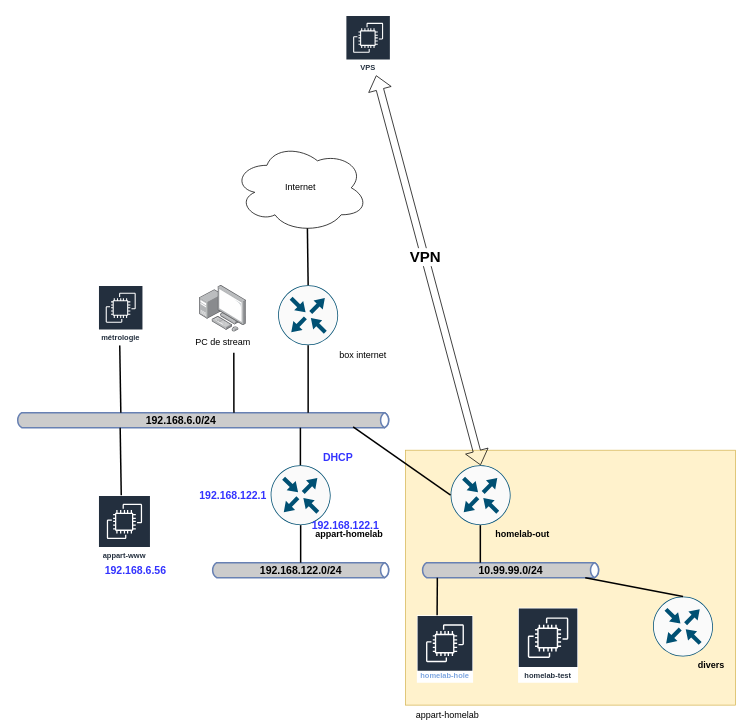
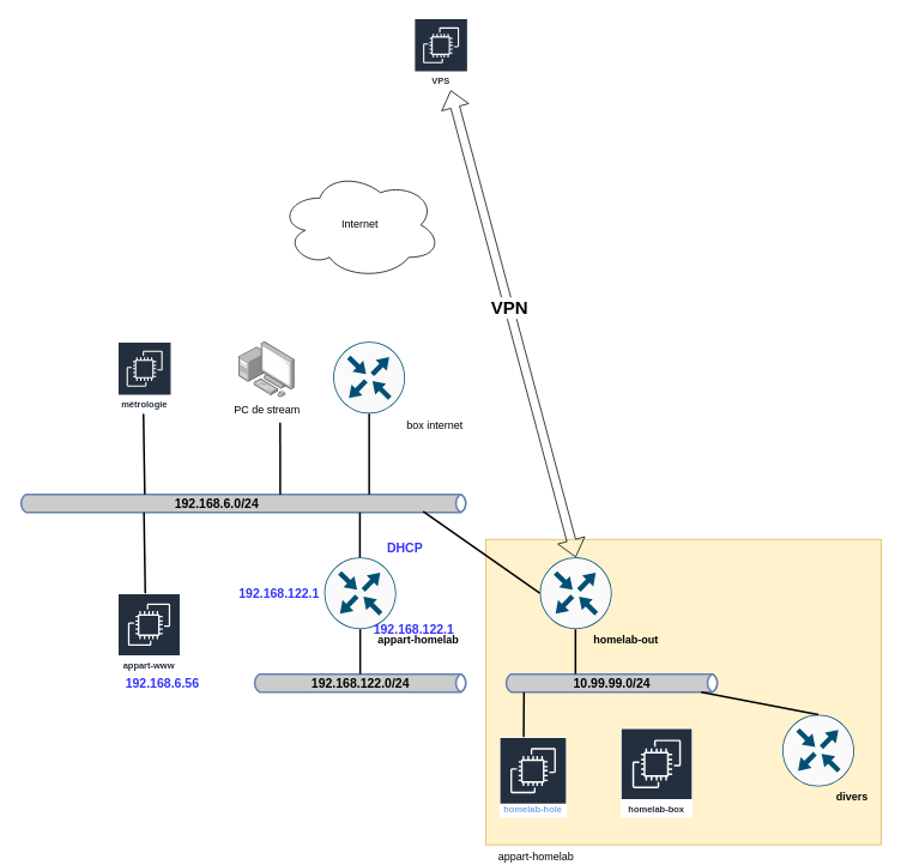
- <mxCell id="19" value="" style="endArrow=none;html=1;entryX=0.55;entryY=0.95;entryDx=0;entryDy=0;entryPerimeter=0;strokeWidth=2;exitX=0.5;exitY=0;exitDx=0;exitDy=0;exitPerimeter=0;" parent="1" source="18" target="16" edge="1"><mxGeometry x="410" y="-90" width="50" height="50" as="geometry"><mxPoint x="620" y="920" as="sourcePoint" /><mxPoint x="930" y="920" as="targetPoint" /></mxGeometry></mxCell>
- <mxCell id="28" value="homelab-test" style="sketch=0;outlineConnect=0;fontColor=#232F3E;gradientColor=none;strokeColor=#ffffff;fillColor=#232F3E;dashed=0;verticalLabelPosition=middle;verticalAlign=bottom;align=center;html=1;whiteSpace=wrap;fontSize=10;fontStyle=1;spacing=3;shape=mxgraph.aws4.productIcon;prIcon=mxgraph.aws4.ec2;" parent="1" vertex="1"><mxGeometry x="690" y="810" width="80" height="100" as="geometry" /></mxCell>
+ <mxCell id="28" value="homelab-box" style="sketch=0;outlineConnect=0;fontColor=#232F3E;gradientColor=none;strokeColor=#ffffff;fillColor=#232F3E;dashed=0;verticalLabelPosition=middle;verticalAlign=bottom;align=center;html=1;whiteSpace=wrap;fontSize=10;fontStyle=1;spacing=3;shape=mxgraph.aws4.productIcon;prIcon=mxgraph.aws4.ec2;" parent="1" vertex="1"><mxGeometry x="690" y="810" width="80" height="100" as="geometry" /></mxCell>
